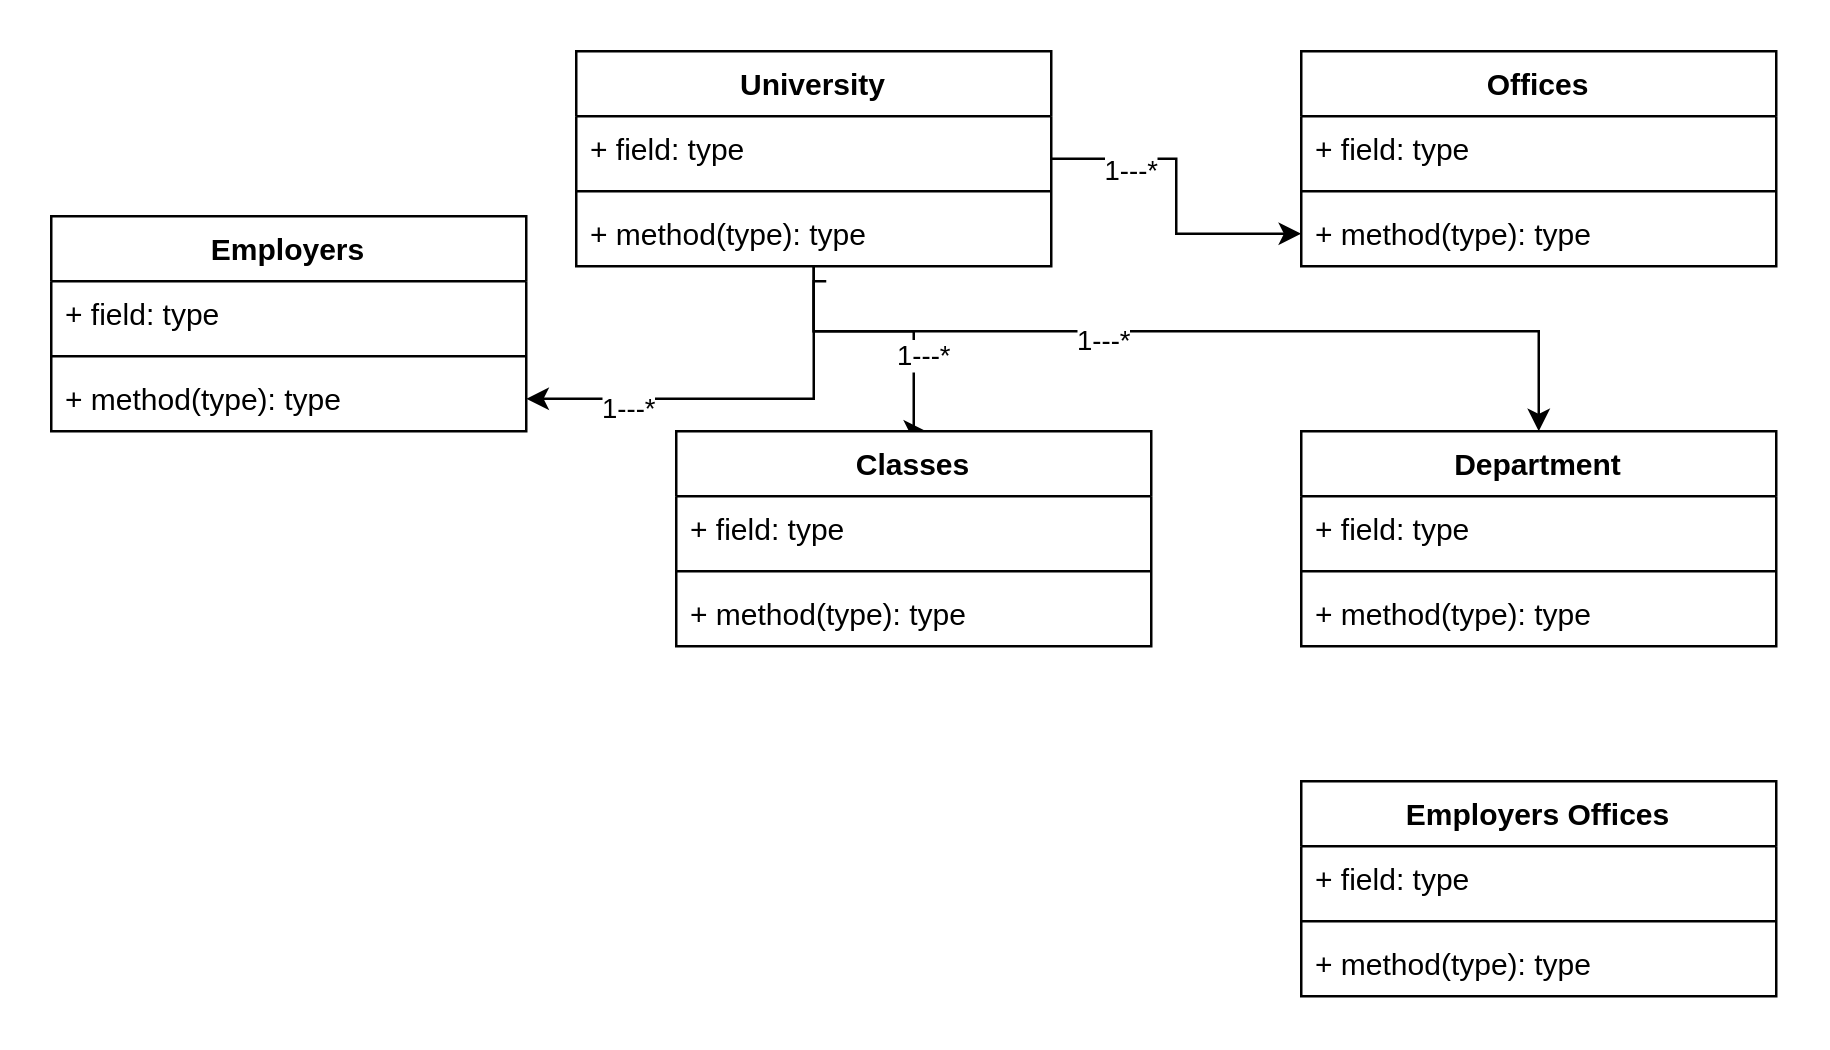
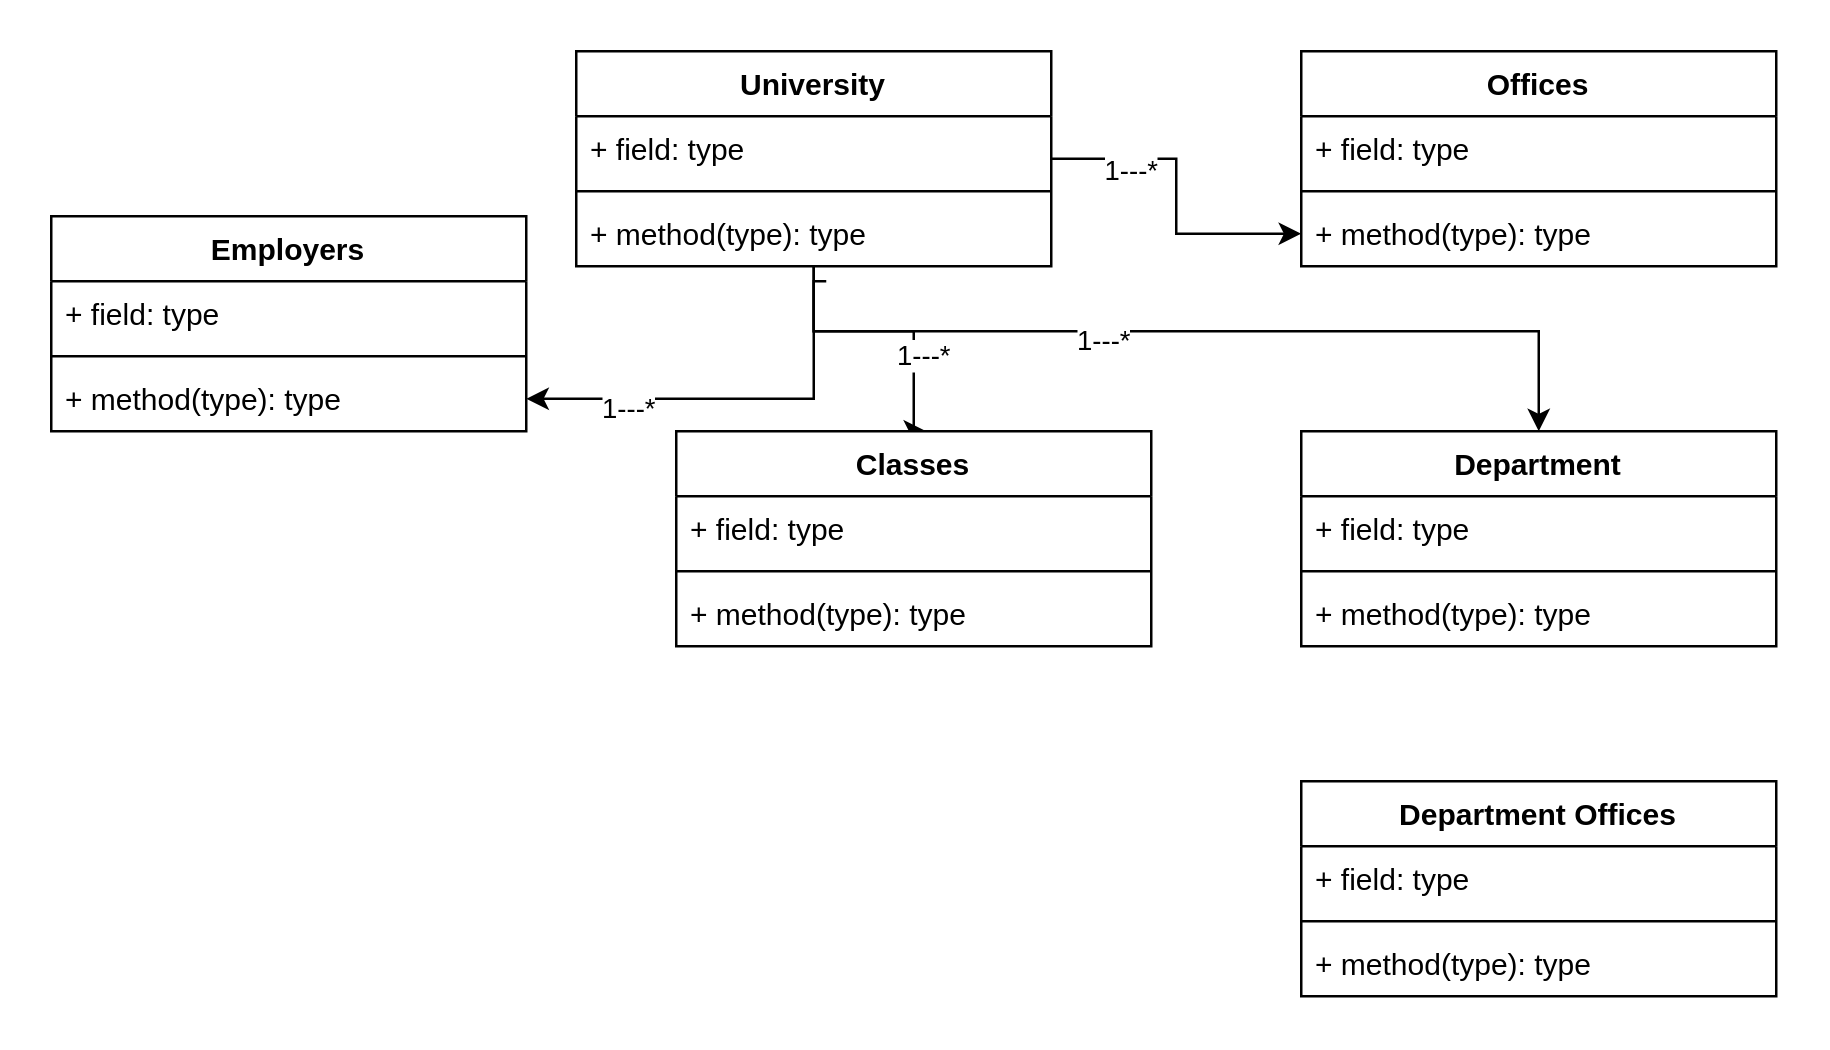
- <mxCell id="28" value="Employers Offices" style="swimlane;fontStyle=1;align=center;verticalAlign=top;childLayout=stackLayout;horizontal=1;startSize=26;horizontalStack=0;resizeParent=1;resizeParentMax=0;resizeLast=0;collapsible=1;marginBottom=0;whiteSpace=wrap;html=1;" vertex="1" parent="1"><mxGeometry x="520" y="312" width="190" height="86" as="geometry" /></mxCell>
+ <mxCell id="28" value="Department Offices" style="swimlane;fontStyle=1;align=center;verticalAlign=top;childLayout=stackLayout;horizontal=1;startSize=26;horizontalStack=0;resizeParent=1;resizeParentMax=0;resizeLast=0;collapsible=1;marginBottom=0;whiteSpace=wrap;html=1;" vertex="1" parent="1"><mxGeometry x="520" y="312" width="190" height="86" as="geometry" /></mxCell>
